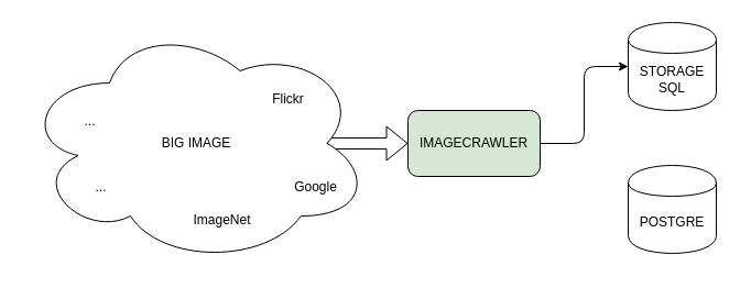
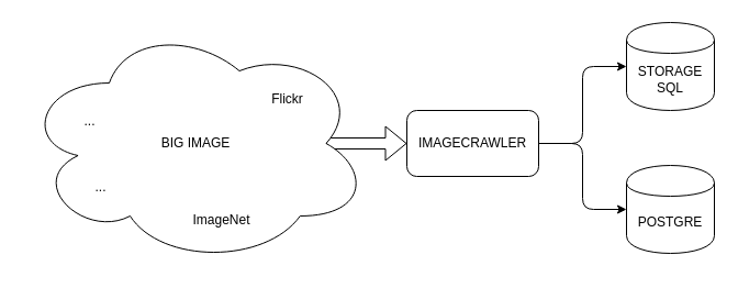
- <mxCell id="9" value="IMAGECRAWLER" style="rounded=1;whiteSpace=wrap;html=1;fillColor=#d5e8d4;" parent="1" vertex="1"><mxGeometry x="370" y="100" width="120" height="60" as="geometry" /></mxCell>
+ <mxCell id="9" value="IMAGECRAWLER" style="rounded=1;whiteSpace=wrap;html=1;" parent="1" vertex="1"><mxGeometry x="370" y="100" width="120" height="60" as="geometry" /></mxCell>
- <mxCell id="4" value="&lt;span&gt;Google&lt;/span&gt;" style="text;html=1;align=center;verticalAlign=middle;resizable=0;points=[];autosize=1;" parent="1" vertex="1"><mxGeometry x="261" y="160" width="50" height="20" as="geometry" /></mxCell>
+ <mxCell id="11" value="" style="edgeStyle=elbowEdgeStyle;elbow=horizontal;endArrow=classic;html=1;exitX=1;exitY=0.5;exitDx=0;exitDy=0;entryX=0;entryY=0.5;entryDx=0;entryDy=0;" parent="1" source="9" edge="1" target="13"><mxGeometry width="50" height="50" relative="1" as="geometry"><mxPoint x="460" y="410" as="sourcePoint" /><mxPoint x="570" y="190" as="targetPoint" /></mxGeometry></mxCell>
